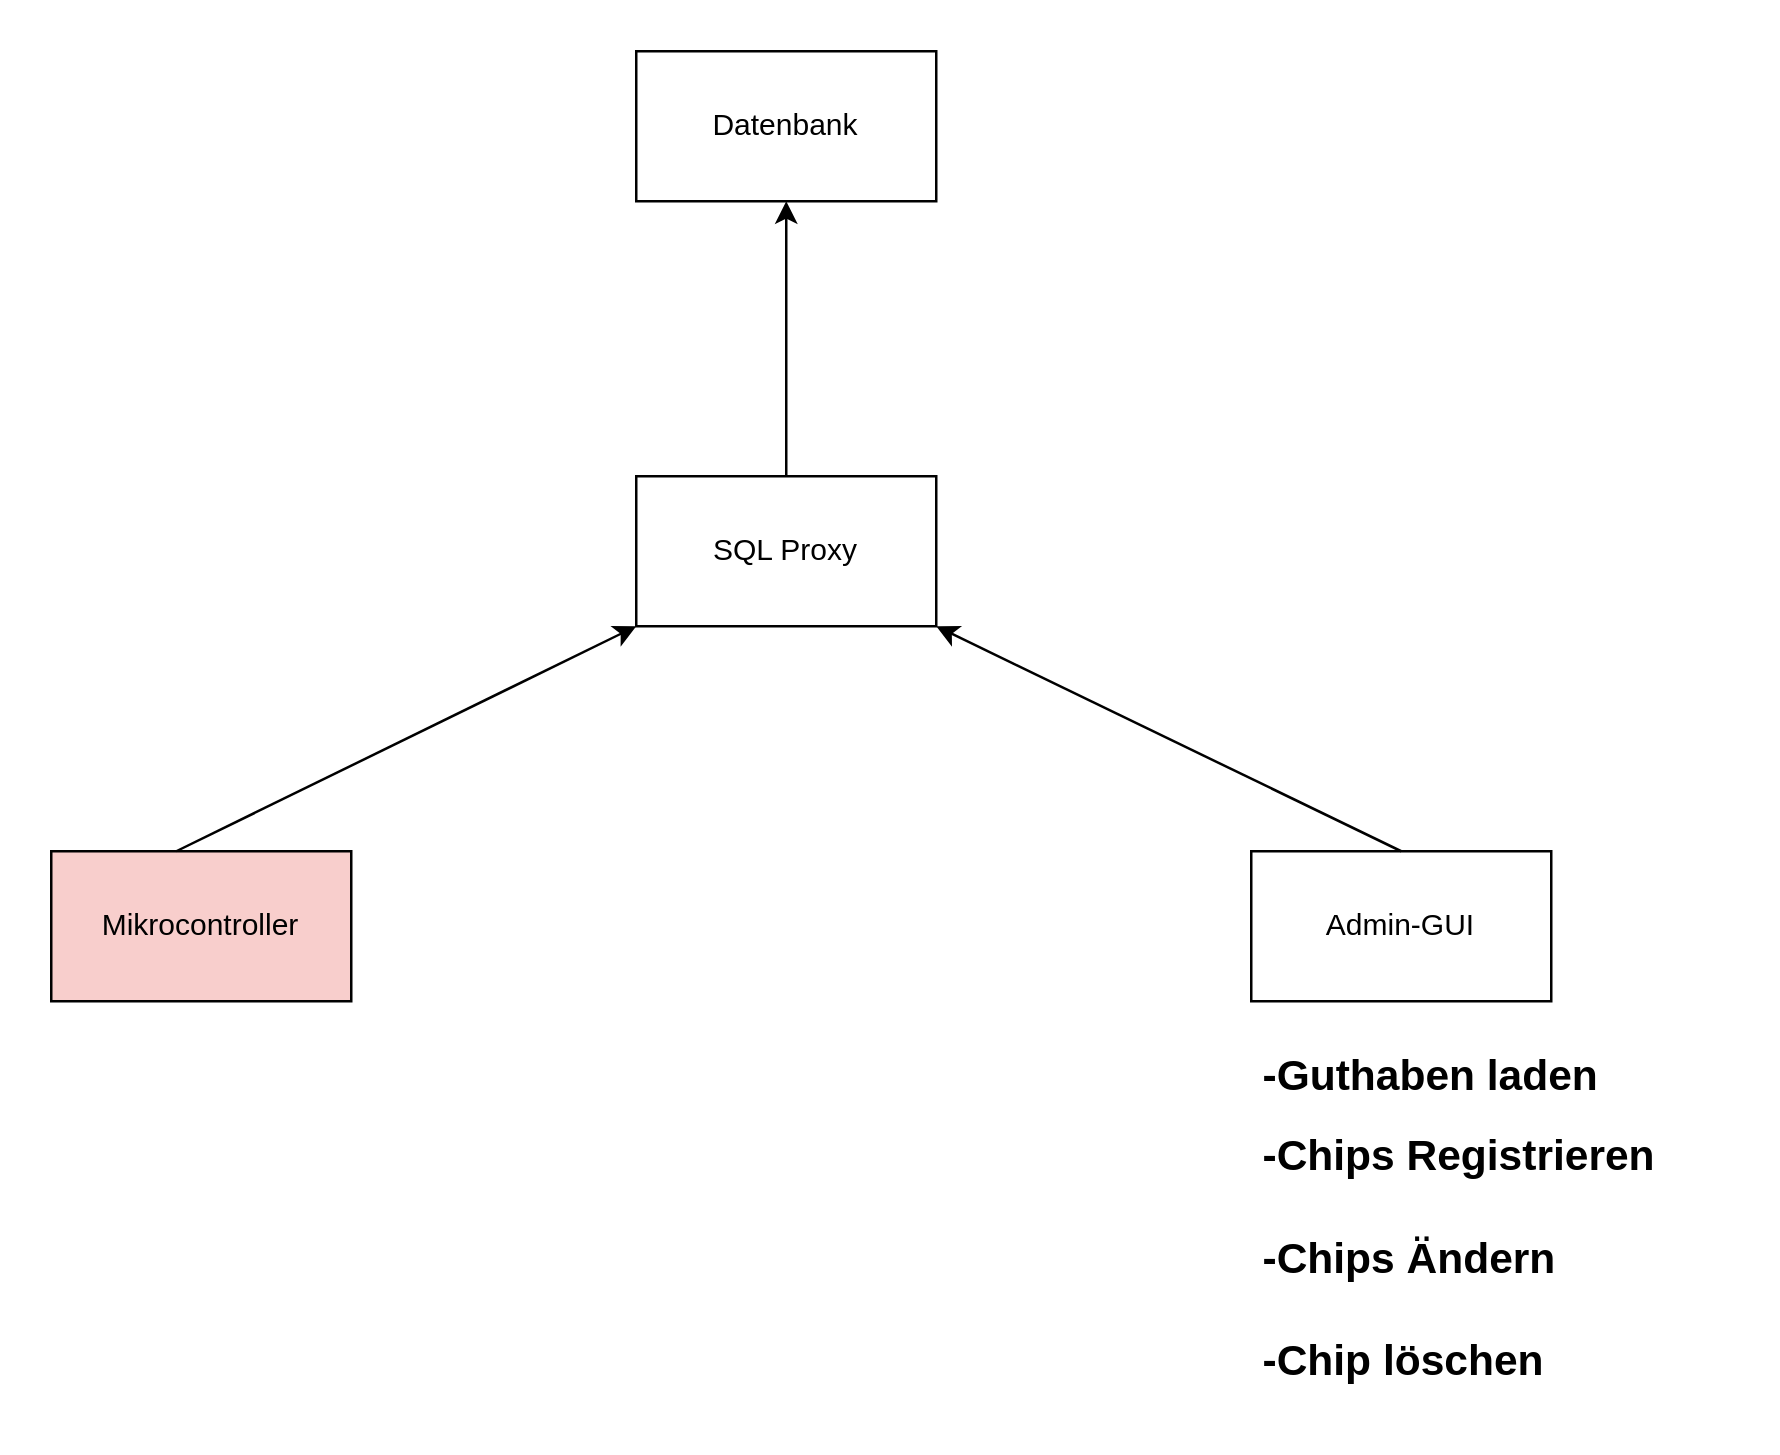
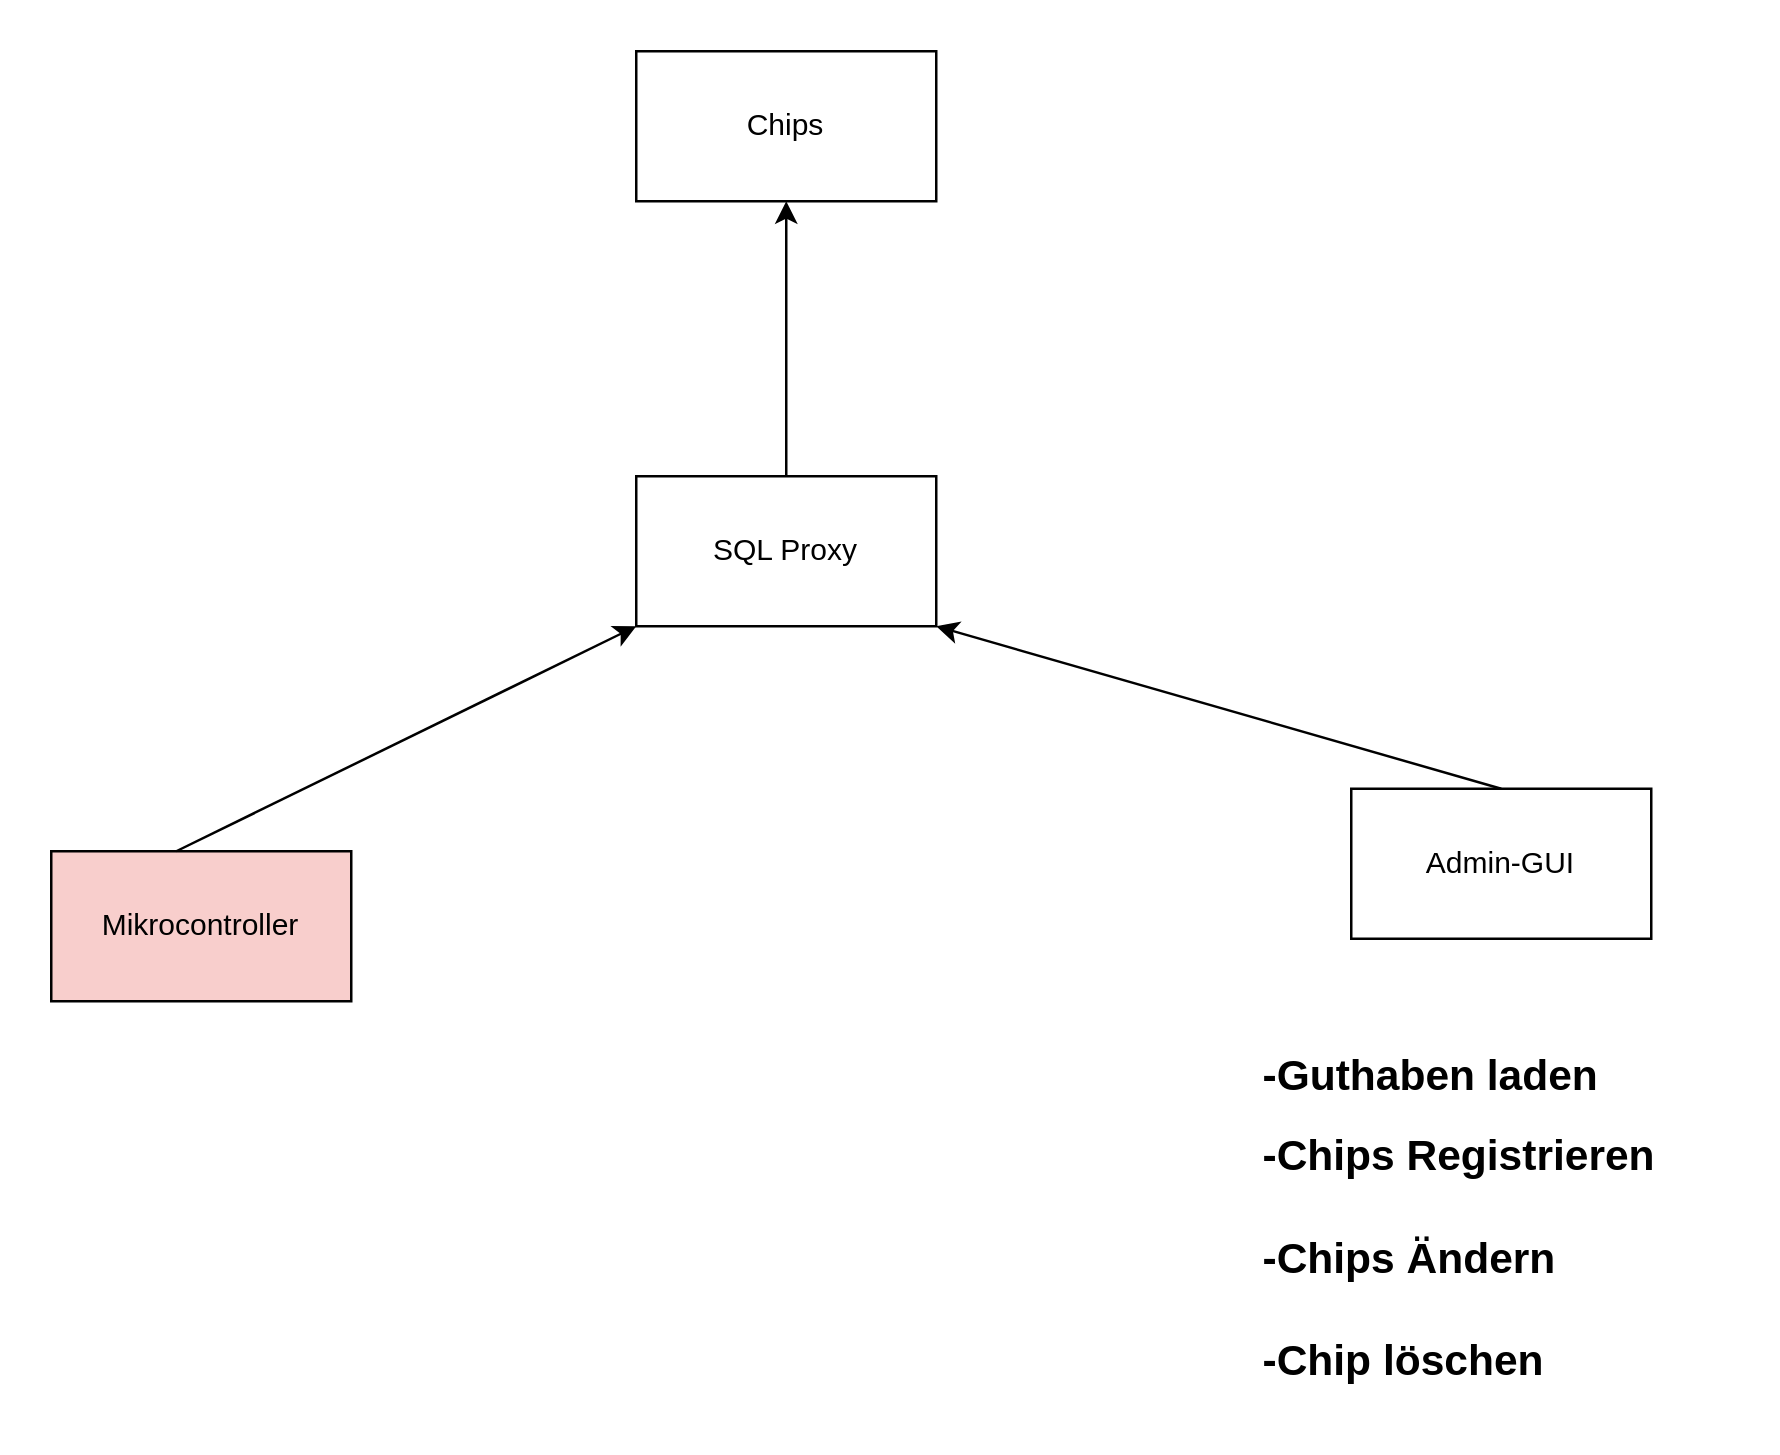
- <mxCell id="2" value="Datenbank" style="rounded=0;whiteSpace=wrap;html=1;" vertex="1" parent="1"><mxGeometry x="254" y="20" width="120" height="60" as="geometry" /></mxCell>
+ <mxCell id="2" value="Chips" style="rounded=0;whiteSpace=wrap;html=1;" vertex="1" parent="1"><mxGeometry x="254" y="20" width="120" height="60" as="geometry" /></mxCell>
- <mxCell id="6" value="Admin-GUI" style="rounded=0;whiteSpace=wrap;html=1;" vertex="1" parent="1"><mxGeometry x="500" y="340" width="120" height="60" as="geometry" /></mxCell>
+ <mxCell id="6" value="Admin-GUI" style="rounded=0;whiteSpace=wrap;html=1;" vertex="1" parent="1"><mxGeometry x="540" y="315" width="120" height="60" as="geometry" /></mxCell>
